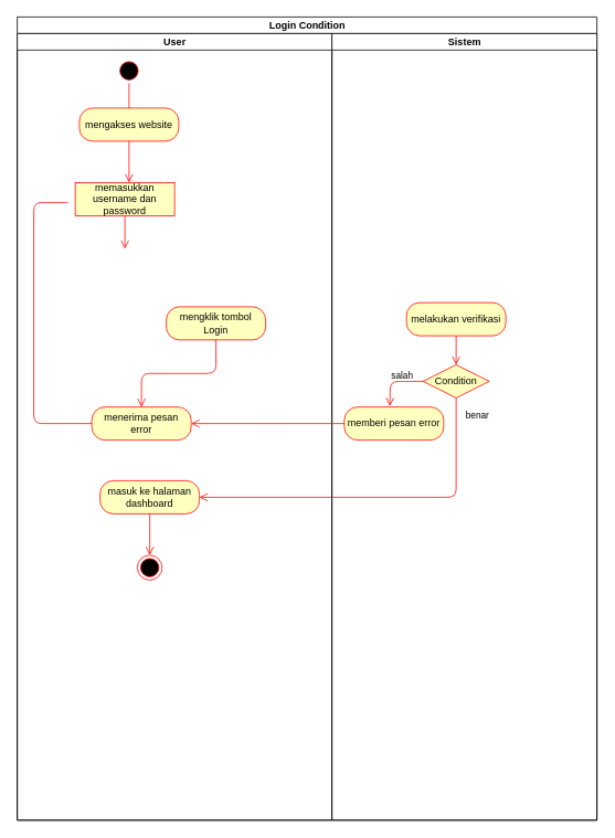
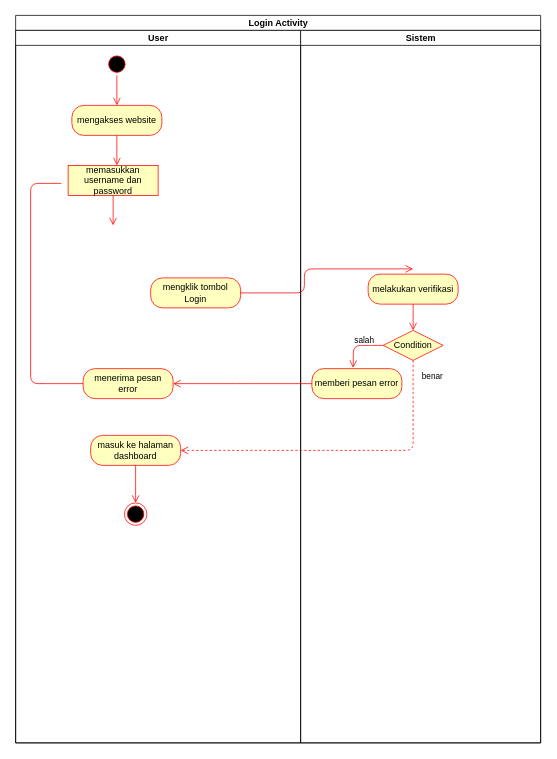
- <mxCell id="2" value="Login Condition" style="swimlane;html=1;childLayout=stackLayout;resizeParent=1;resizeParentMax=0;startSize=20;" parent="1" vertex="1"><mxGeometry x="20" y="20" width="700" height="970" as="geometry" /></mxCell>
+ <mxCell id="2" value="Login Activity" style="swimlane;html=1;childLayout=stackLayout;resizeParent=1;resizeParentMax=0;startSize=20;" parent="1" vertex="1"><mxGeometry x="20" y="20" width="700" height="970" as="geometry" /></mxCell>
- <mxCell id="6" value="mengakses website" style="rounded=1;whiteSpace=wrap;html=1;arcSize=40;fontColor=#000000;fillColor=#ffffc0;strokeColor=#ff0000;" parent="3" vertex="1"><mxGeometry x="75" y="90" width="120" height="40" as="geometry" /></mxCell>
+ <mxCell id="6" value="mengakses website" style="rounded=1;whiteSpace=wrap;html=1;arcSize=40;fontColor=#000000;fillColor=#ffffc0;strokeColor=#ff0000;" parent="3" vertex="1"><mxGeometry x="75" y="100" width="120" height="40" as="geometry" /></mxCell>
- <mxCell id="23" value="" style="edgeStyle=orthogonalEdgeStyle;html=1;verticalAlign=bottom;endArrow=open;endSize=8;strokeColor=#ff0000;" parent="2" source="10" target="11" edge="1"><mxGeometry relative="1" as="geometry"><mxPoint x="130" y="380" as="targetPoint" /></mxGeometry></mxCell>
+ <mxCell id="23" value="" style="edgeStyle=orthogonalEdgeStyle;html=1;verticalAlign=bottom;endArrow=open;endSize=8;strokeColor=#ff0000;entryX=0.5;entryY=-0.175;entryDx=0;entryDy=0;entryPerimeter=0;" parent="2" source="10" target="17" edge="1"><mxGeometry relative="1" as="geometry"><mxPoint x="130" y="380" as="targetPoint" /></mxGeometry></mxCell>
- <mxCell id="24" value="benar" style="edgeStyle=orthogonalEdgeStyle;html=1;align=left;verticalAlign=bottom;endArrow=open;endSize=8;strokeColor=#ff0000;entryX=1;entryY=0.5;entryDx=0;entryDy=0;" parent="2" source="19" target="13" edge="1"><mxGeometry x="-0.861" y="10" relative="1" as="geometry"><mxPoint x="310" y="620" as="targetPoint" /><Array as="points"><mxPoint x="530" y="580" /></Array><mxPoint as="offset" /></mxGeometry></mxCell>
+ <mxCell id="24" value="benar" style="edgeStyle=orthogonalEdgeStyle;html=1;align=left;verticalAlign=bottom;endArrow=open;endSize=8;strokeColor=#ff0000;entryX=1;entryY=0.5;entryDx=0;entryDy=0;dashed=1;" parent="2" source="19" target="13" edge="1"><mxGeometry x="-0.861" y="10" relative="1" as="geometry"><mxPoint x="310" y="620" as="targetPoint" /><Array as="points"><mxPoint x="530" y="580" /></Array><mxPoint as="offset" /></mxGeometry></mxCell>
